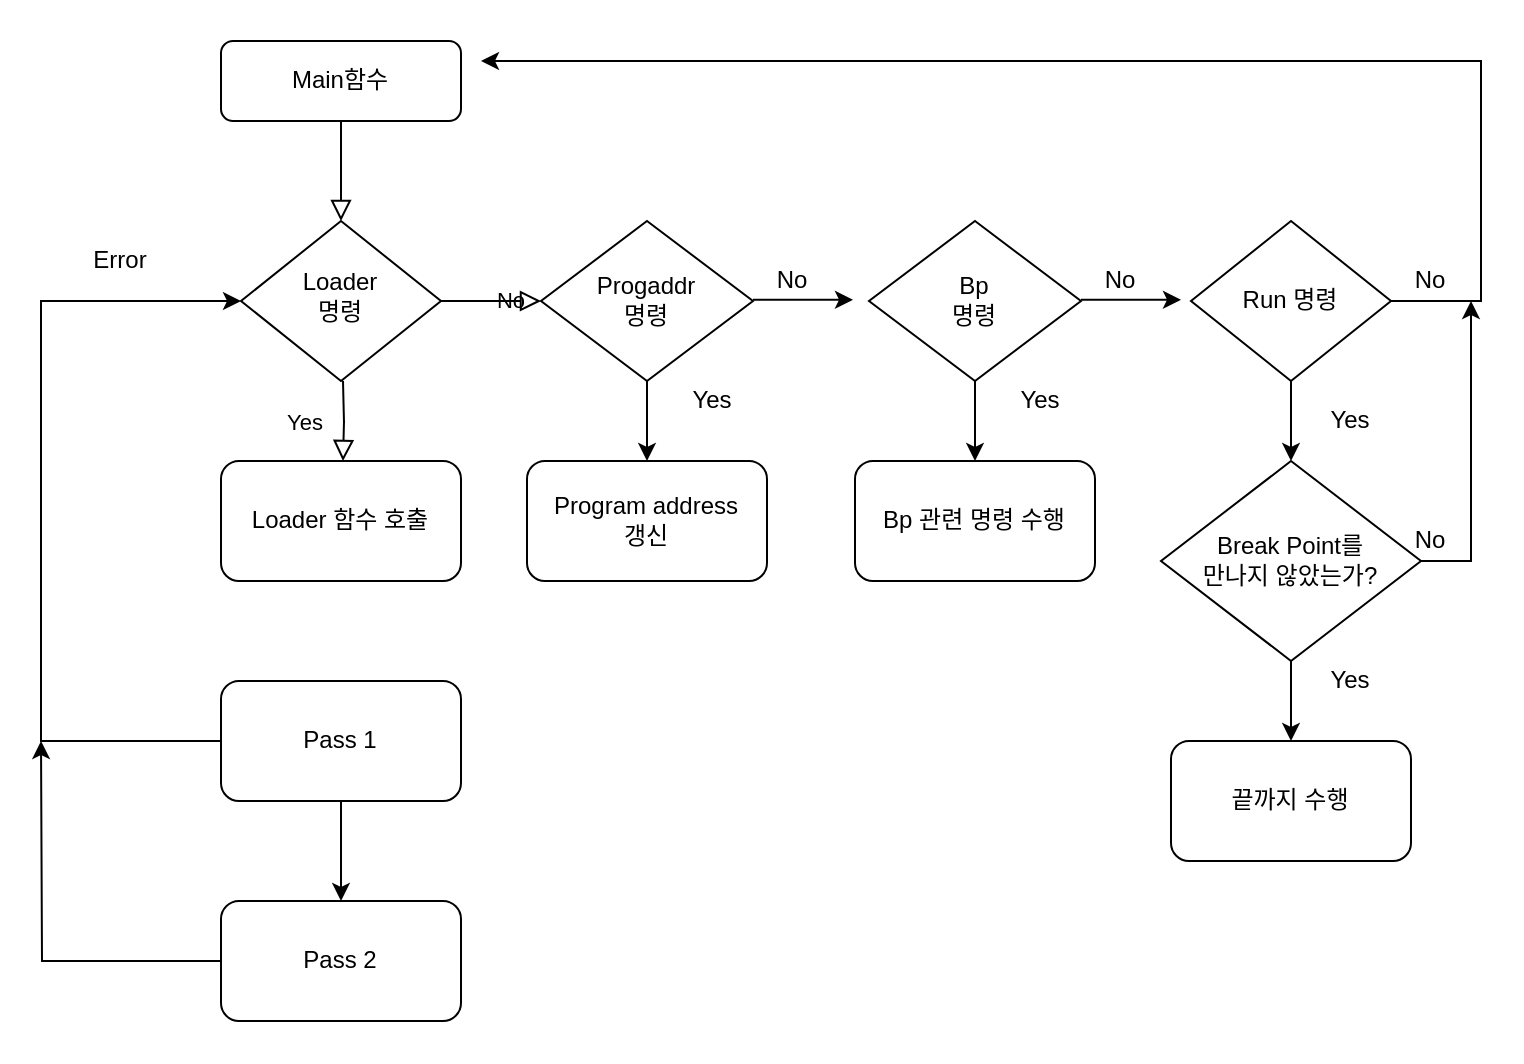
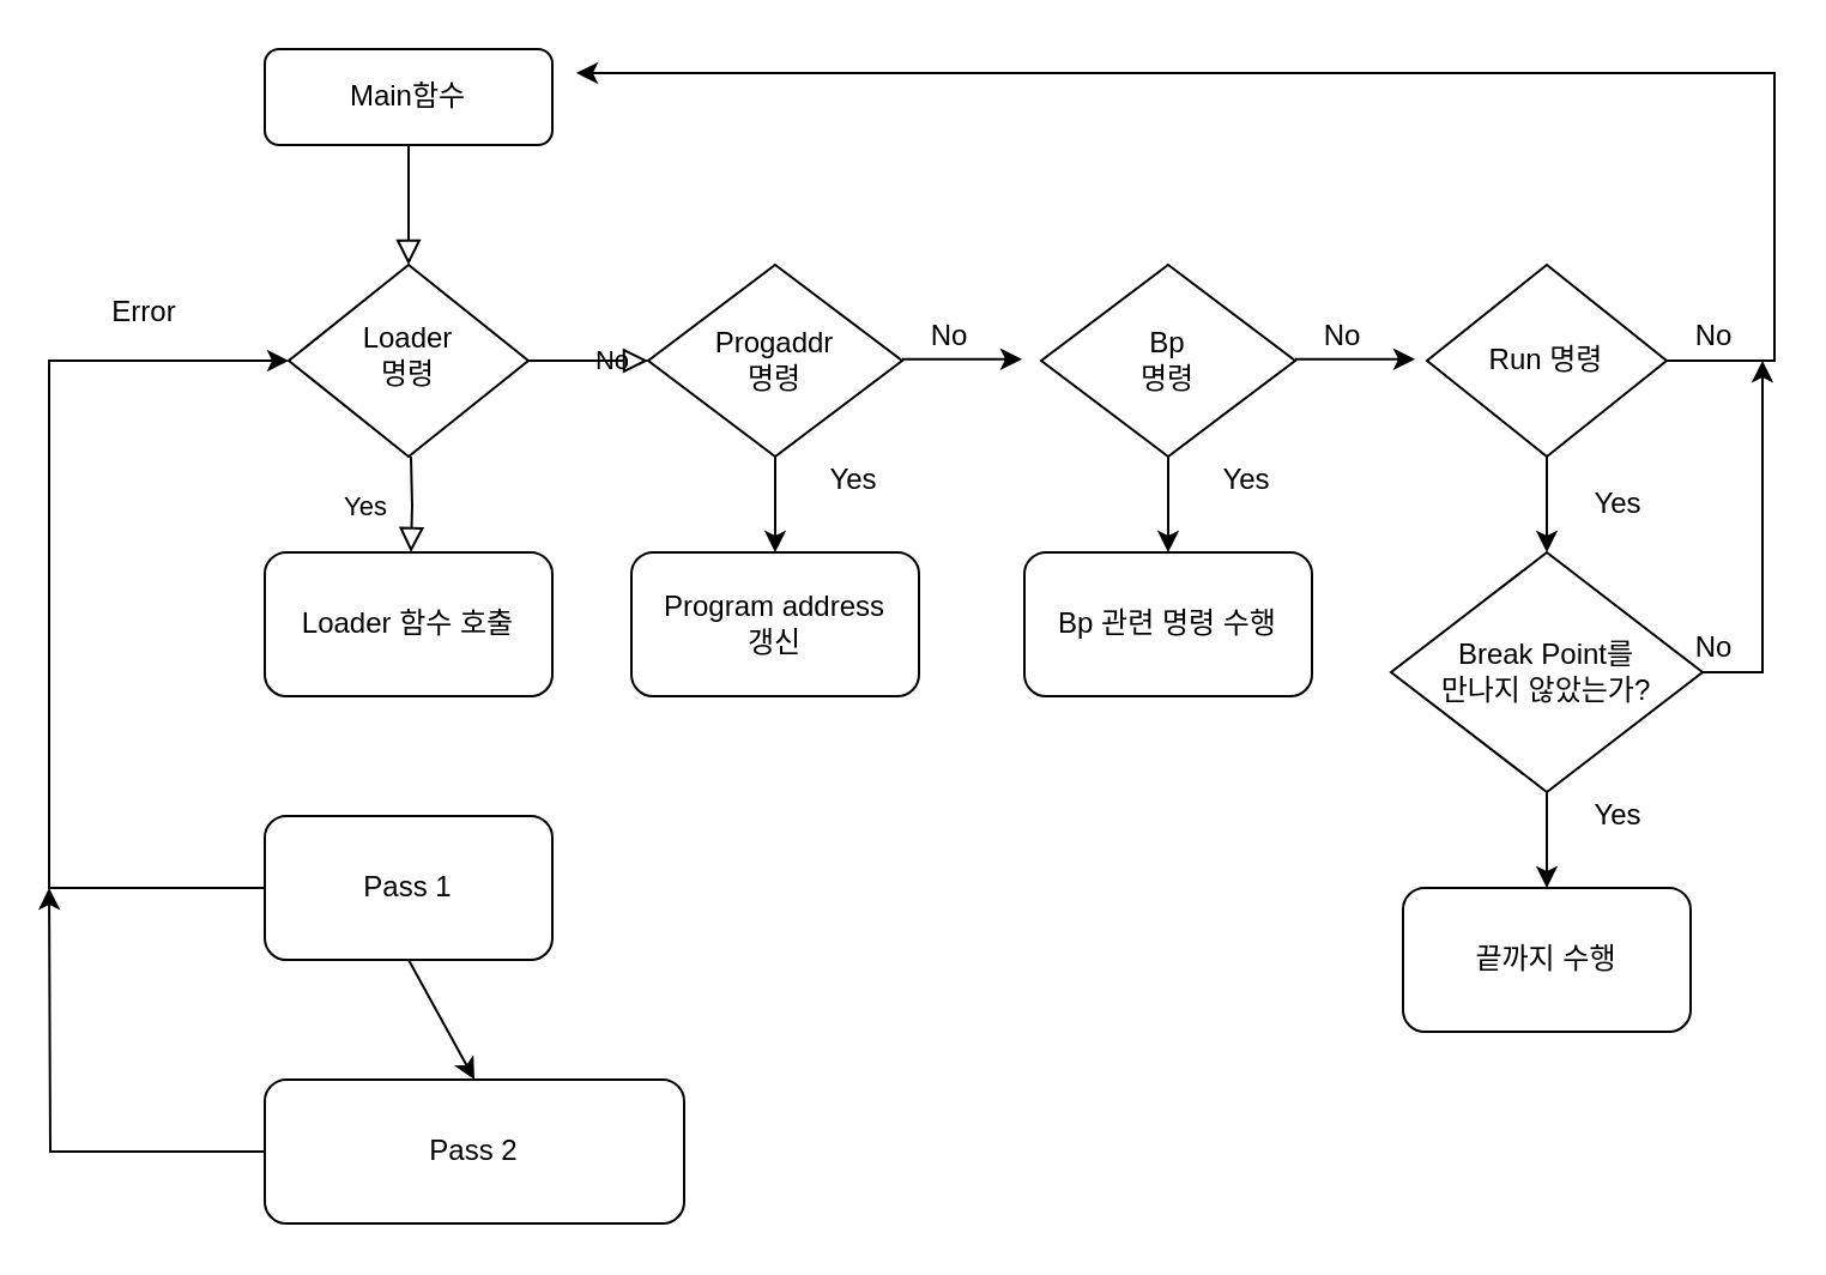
- <mxCell id="18" value="Pass 2" style="rounded=1;whiteSpace=wrap;html=1;" vertex="1" parent="1"><mxGeometry x="110" y="450" width="120" height="60" as="geometry" /></mxCell>
+ <mxCell id="18" value="Pass 2" style="rounded=1;whiteSpace=wrap;html=1;" vertex="1" parent="1"><mxGeometry x="110" y="450" width="175" height="60" as="geometry" /></mxCell>
